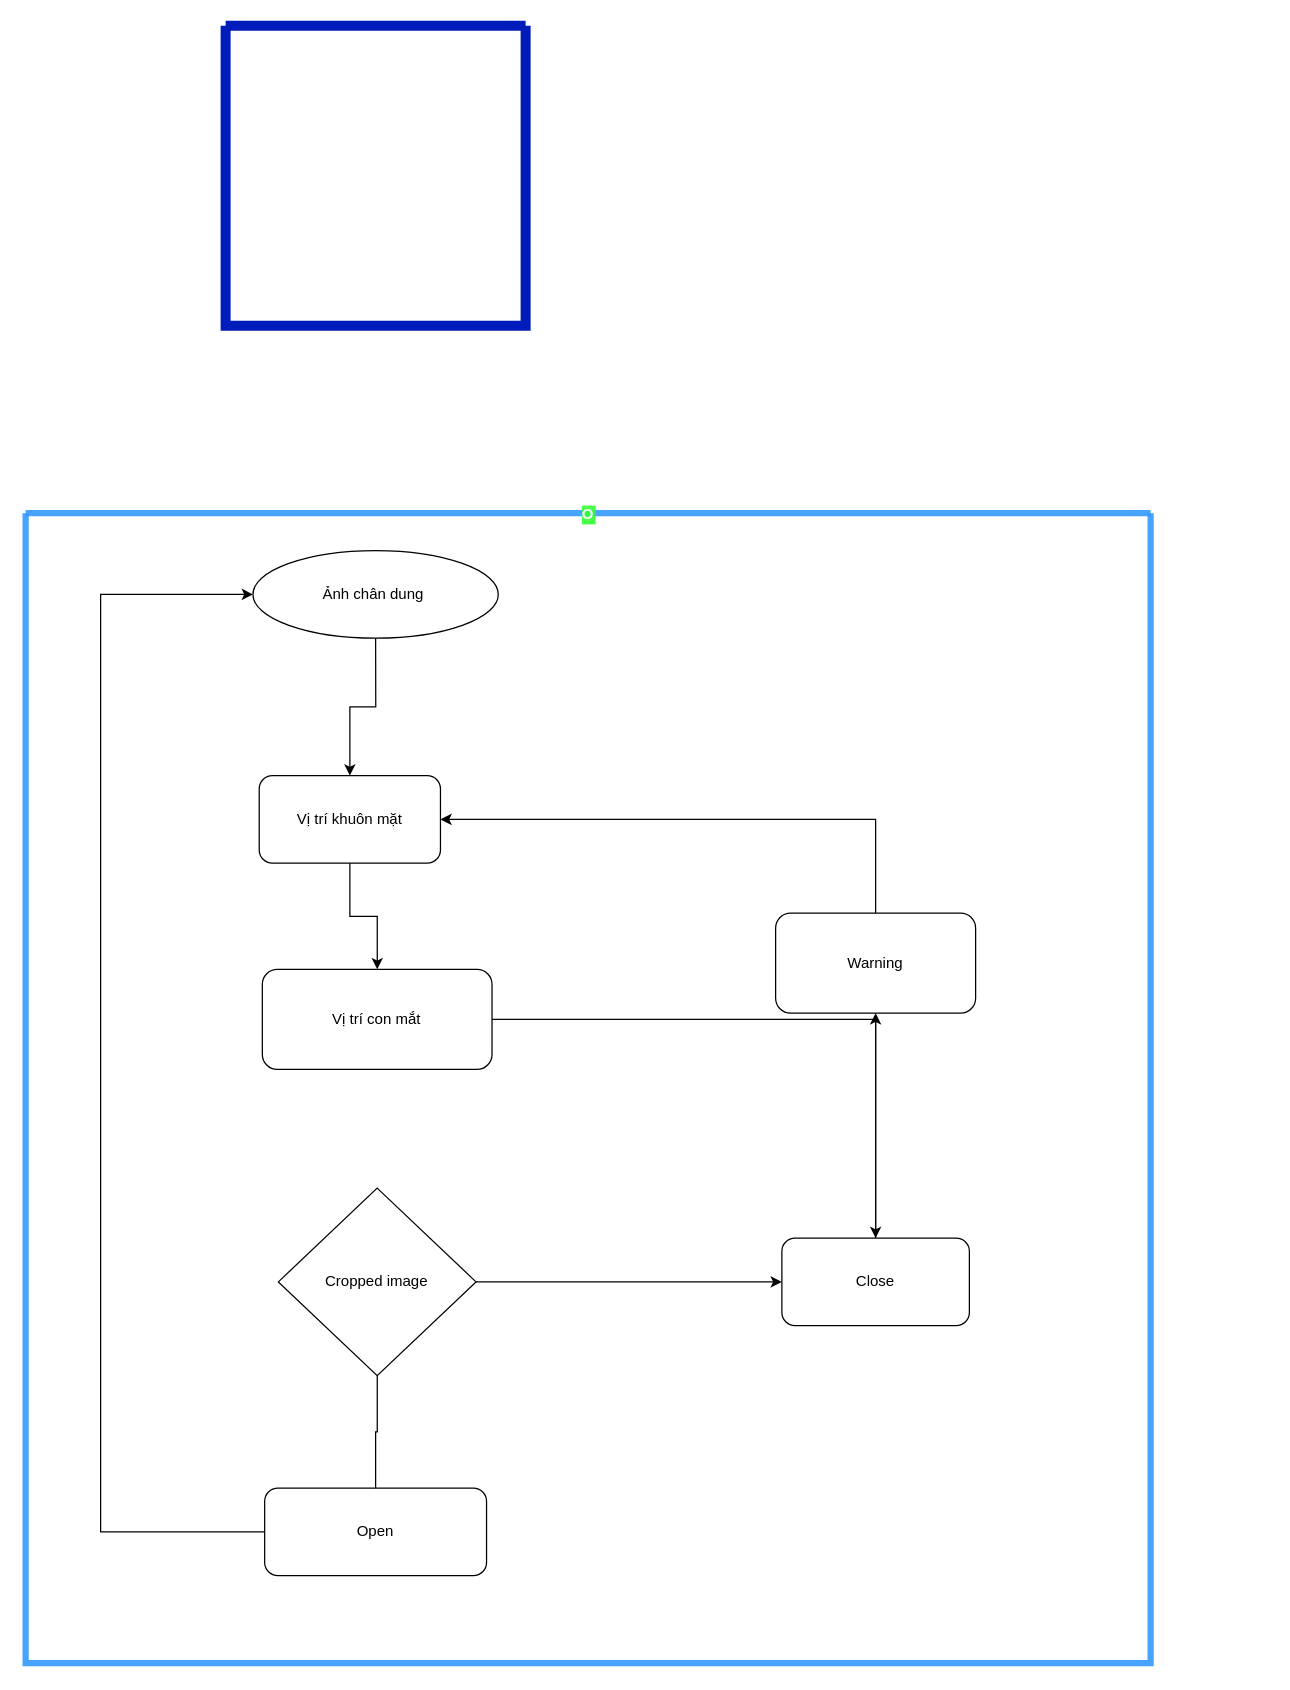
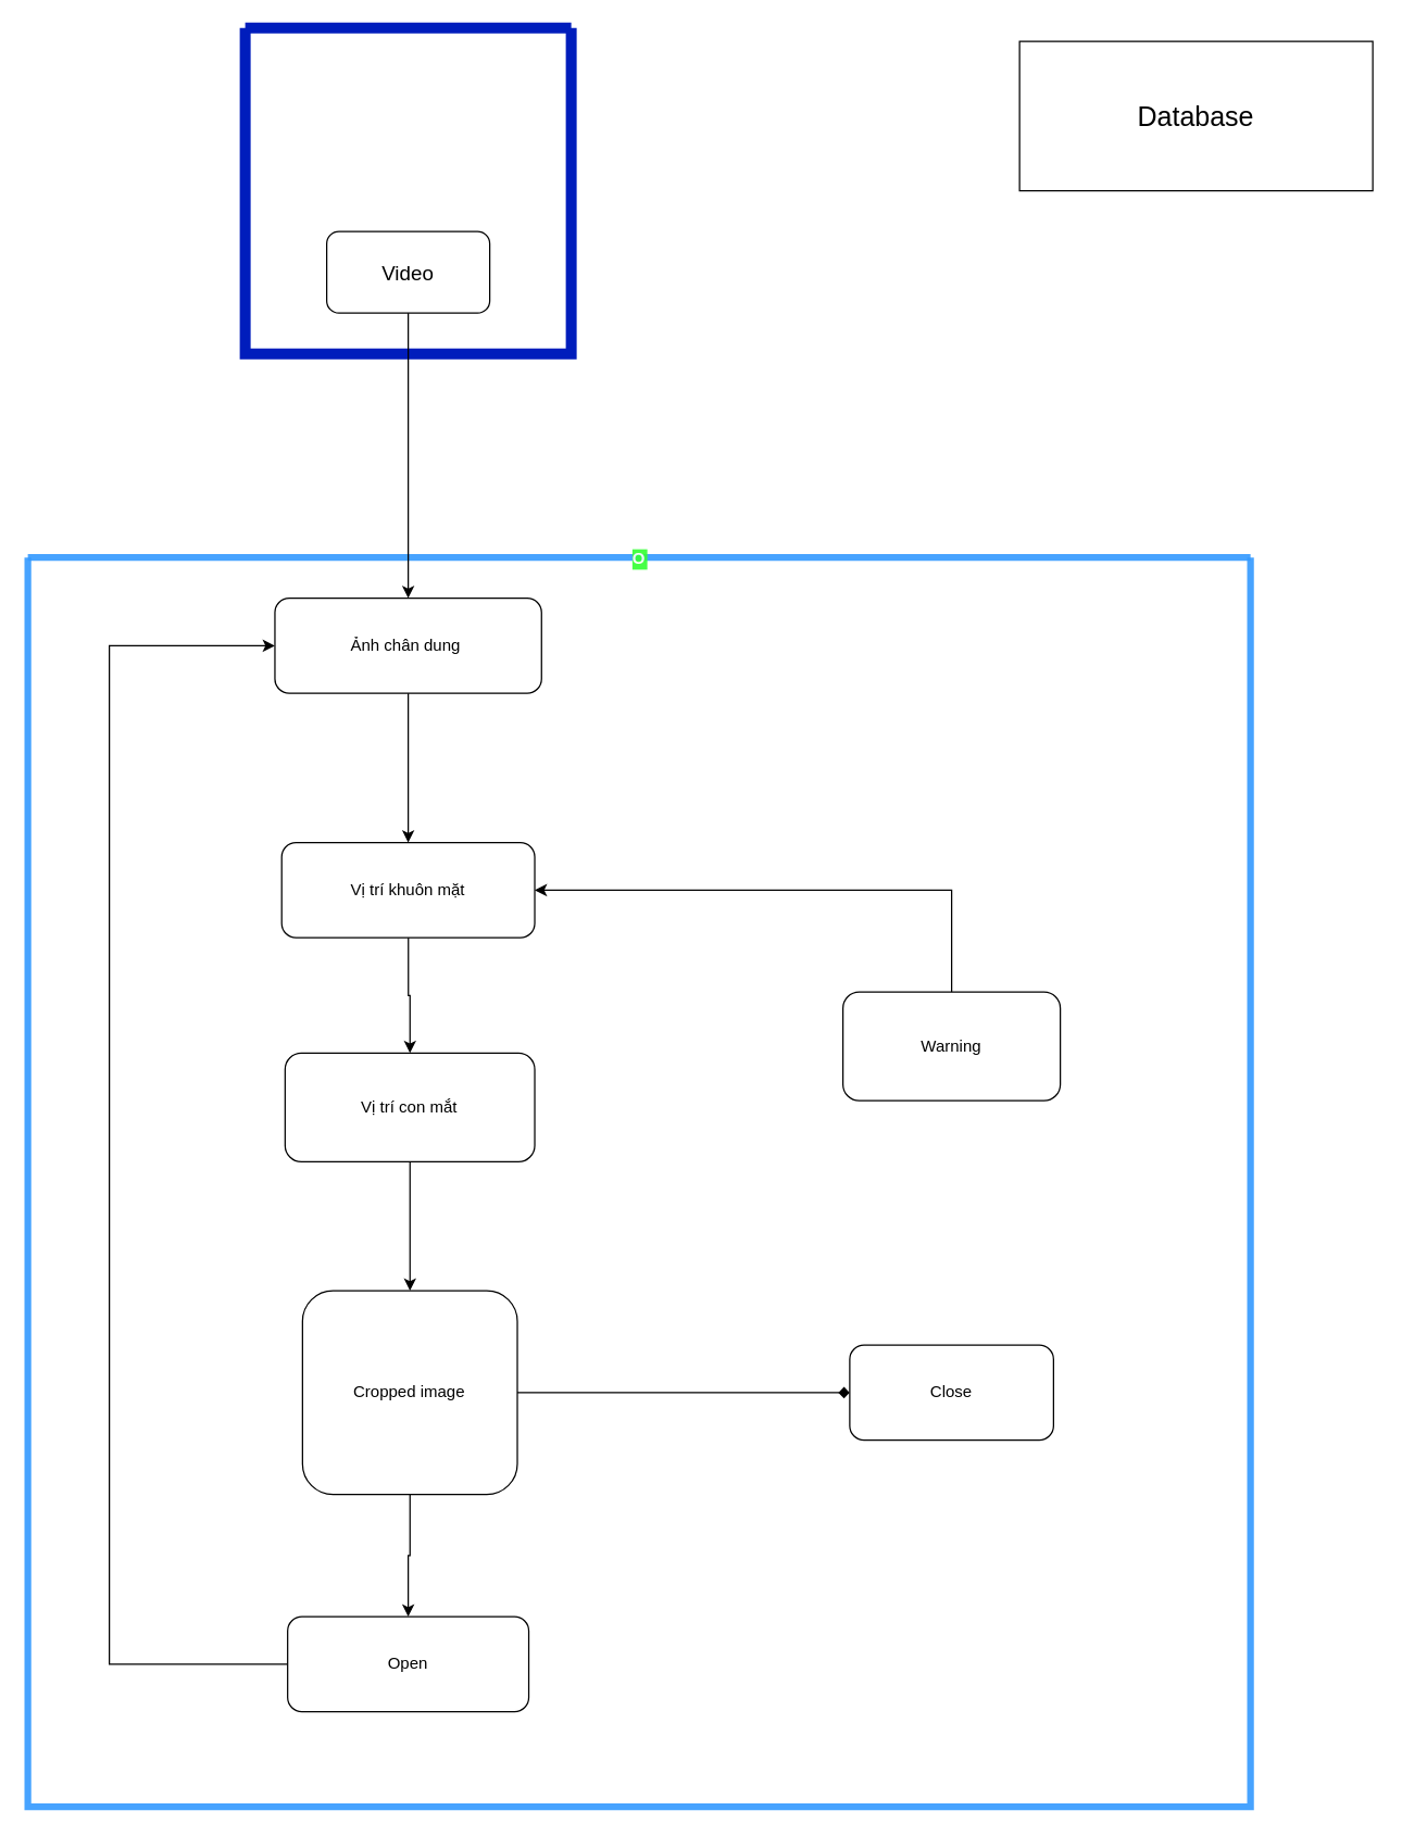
+ <mxCell id="21" value="Database&lt;br style=&quot;font-size: 20px;&quot;&gt;" style="rounded=0;whiteSpace=wrap;html=1;fontSize=20;" parent="1" vertex="1"><mxGeometry x="750" y="30" width="260" height="110" as="geometry" /></mxCell>
+ <mxCell id="19" value="Video" style="rounded=1;whiteSpace=wrap;html=1;fontSize=15;" parent="18" vertex="1"><mxGeometry x="60" y="150" width="120" height="60" as="geometry" /></mxCell>
+ <mxCell id="20" style="edgeStyle=orthogonalEdgeStyle;rounded=0;orthogonalLoop=1;jettySize=auto;html=1;entryX=0.5;entryY=0;entryDx=0;entryDy=0;" parent="1" source="19" target="7" edge="1"><mxGeometry relative="1" as="geometry" /></mxCell>
- <mxCell id="7" value="Ảnh chân dung&amp;nbsp;" style="ellipse;whiteSpace=wrap;html=1;fontSize=12;glass=0;strokeWidth=1;shadow=0;" parent="2" vertex="1"><mxGeometry x="181.87" y="30" width="196.25" height="70" as="geometry" /></mxCell>
+ <mxCell id="7" value="Ảnh chân dung&amp;nbsp;" style="rounded=1;whiteSpace=wrap;html=1;fontSize=12;glass=0;strokeWidth=1;shadow=0;" parent="2" vertex="1"><mxGeometry x="181.87" y="30" width="196.25" height="70" as="geometry" /></mxCell>
- <mxCell id="5" value="Vị trí khuôn mặt" style="rounded=1;whiteSpace=wrap;html=1;fontSize=12;glass=0;strokeWidth=1;shadow=0;" parent="2" vertex="1"><mxGeometry x="186.87" y="210" width="145" height="70" as="geometry" /></mxCell>
+ <mxCell id="5" value="Vị trí khuôn mặt" style="rounded=1;whiteSpace=wrap;html=1;fontSize=12;glass=0;strokeWidth=1;shadow=0;" parent="2" vertex="1"><mxGeometry x="186.87" y="210" width="186.25" height="70" as="geometry" /></mxCell>
- <mxCell id="3" value="" style="edgeStyle=orthogonalEdgeStyle;rounded=0;orthogonalLoop=1;jettySize=auto;html=1;" parent="2" source="4" target="12" edge="1"><mxGeometry relative="1" as="geometry" /></mxCell>
+ <mxCell id="3" value="" style="edgeStyle=orthogonalEdgeStyle;rounded=0;orthogonalLoop=1;jettySize=auto;html=1;" parent="2" source="4" target="17" edge="1"><mxGeometry relative="1" as="geometry" /></mxCell>
- <mxCell id="11" style="edgeStyle=orthogonalEdgeStyle;rounded=0;orthogonalLoop=1;jettySize=auto;html=1;entryX=0.5;entryY=1;entryDx=0;entryDy=0;" parent="2" source="12" target="14" edge="1"><mxGeometry relative="1" as="geometry" /></mxCell>
- <mxCell id="17" value="Cropped image" style="rhombus;whiteSpace=wrap;html=1;" parent="2" vertex="1"><mxGeometry x="202.19" y="540" width="158.12" height="150" as="geometry" /></mxCell>
+ <mxCell id="17" value="Cropped image" style="whiteSpace=wrap;html=1;rounded=1;" parent="2" vertex="1"><mxGeometry x="202.19" y="540" width="158.12" height="150" as="geometry" /></mxCell>
- <mxCell id="16" style="edgeStyle=orthogonalEdgeStyle;rounded=0;orthogonalLoop=1;jettySize=auto;html=1;entryX=0;entryY=0.5;entryDx=0;entryDy=0;" parent="2" source="17" target="12" edge="1"><mxGeometry relative="1" as="geometry" /></mxCell>
+ <mxCell id="16" style="edgeStyle=orthogonalEdgeStyle;rounded=0;orthogonalLoop=1;jettySize=auto;html=1;entryX=0;entryY=0.5;entryDx=0;entryDy=0;endArrow=diamond;" parent="2" source="17" target="12" edge="1"><mxGeometry relative="1" as="geometry" /></mxCell>
- <mxCell id="15" value="" style="edgeStyle=orthogonalEdgeStyle;rounded=0;orthogonalLoop=1;jettySize=auto;html=1;endArrow=none;" parent="2" source="17" target="10" edge="1"><mxGeometry relative="1" as="geometry" /></mxCell>
+ <mxCell id="15" value="" style="edgeStyle=orthogonalEdgeStyle;rounded=0;orthogonalLoop=1;jettySize=auto;html=1;" parent="2" source="17" target="10" edge="1"><mxGeometry relative="1" as="geometry" /></mxCell>
